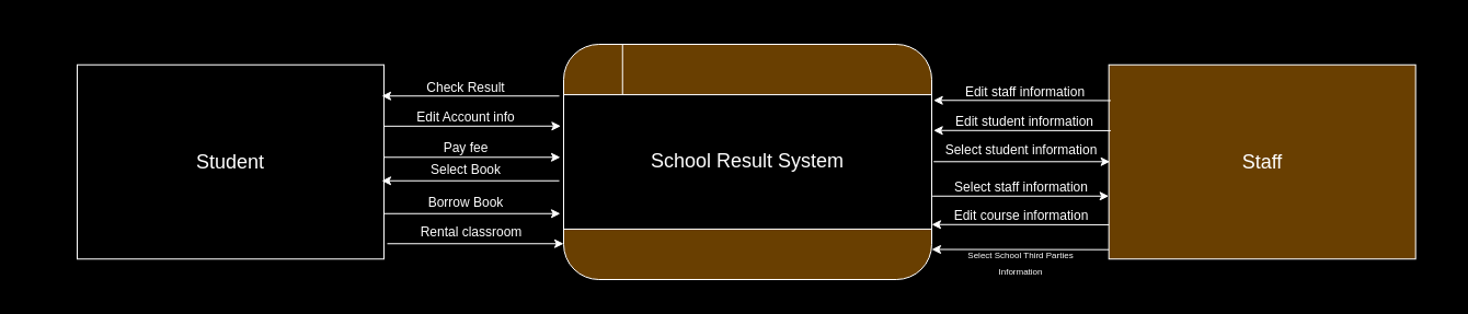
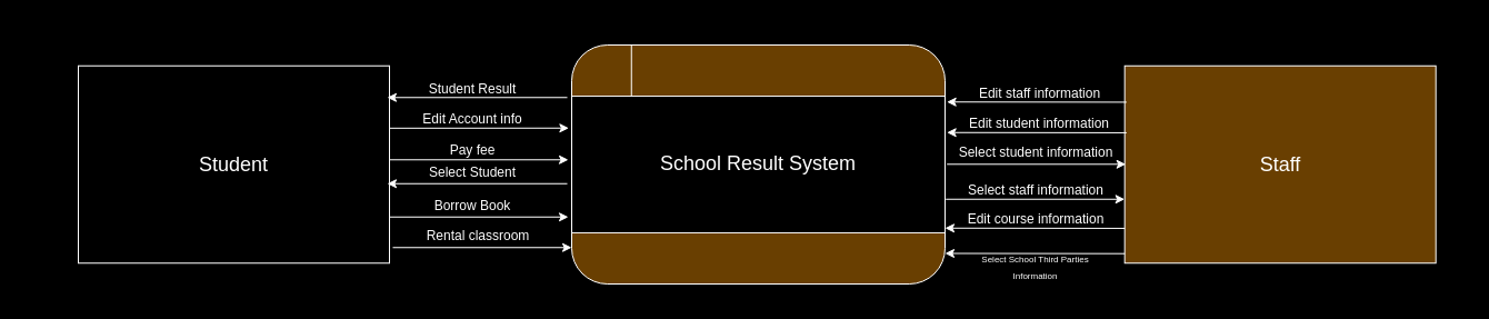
- <mxCell id="10" value="Check Result" style="text;html=1;align=center;verticalAlign=middle;whiteSpace=wrap;rounded=0;fontColor=#FFFFFF;" parent="1" vertex="1"><mxGeometry x="370" y="64.75" width="110" height="30" as="geometry" /></mxCell>
+ <mxCell id="10" value="Student Result" style="text;html=1;align=center;verticalAlign=middle;whiteSpace=wrap;rounded=0;fontColor=#FFFFFF;" parent="1" vertex="1"><mxGeometry x="370" y="64.75" width="110" height="30" as="geometry" /></mxCell>
- <mxCell id="13" value="Select Book" style="text;html=1;align=center;verticalAlign=middle;whiteSpace=wrap;rounded=0;fontColor=#FFFFFF;" parent="1" vertex="1"><mxGeometry x="375" y="134.75" width="100" height="40" as="geometry" /></mxCell>
+ <mxCell id="13" value="Select Student" style="text;html=1;align=center;verticalAlign=middle;whiteSpace=wrap;rounded=0;fontColor=#FFFFFF;" parent="1" vertex="1"><mxGeometry x="375" y="134.75" width="100" height="40" as="geometry" /></mxCell>
